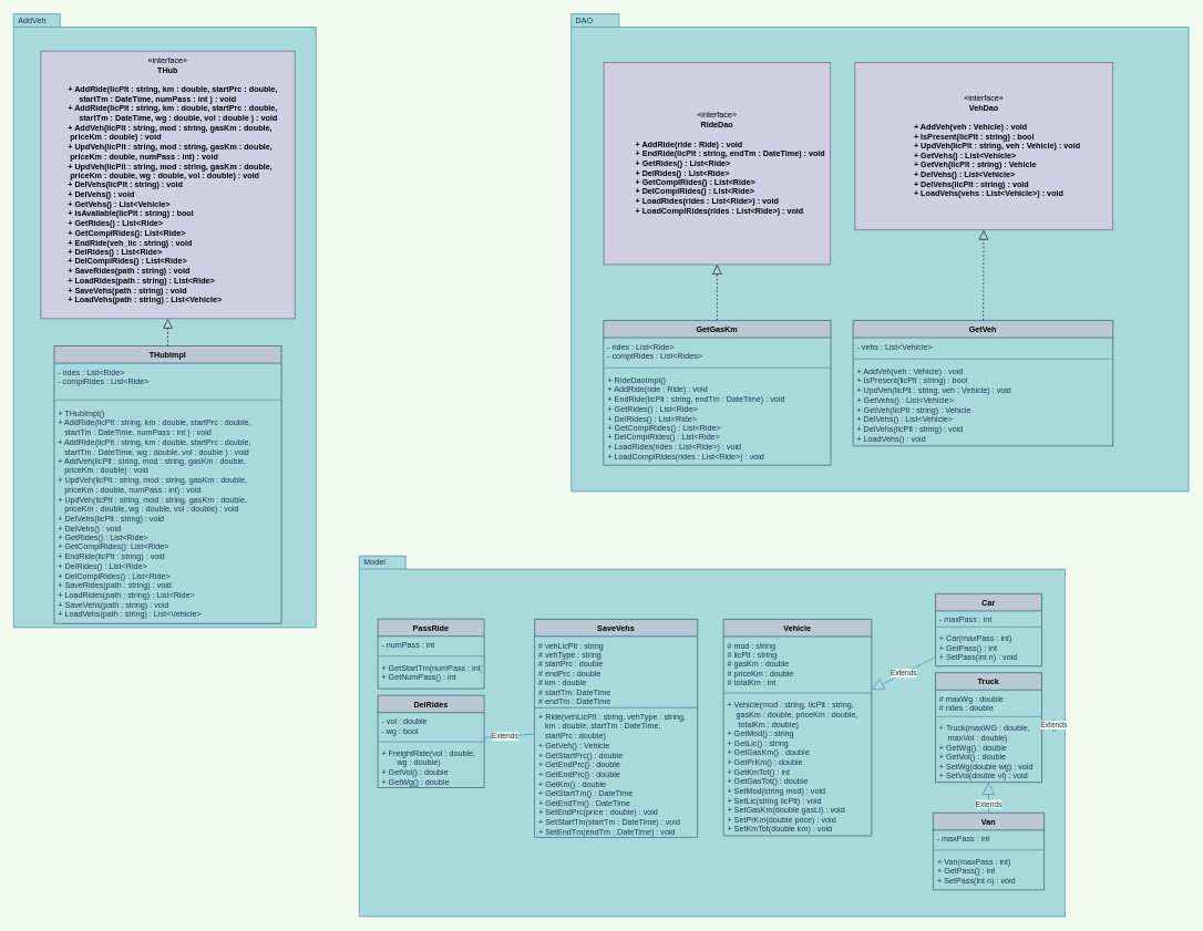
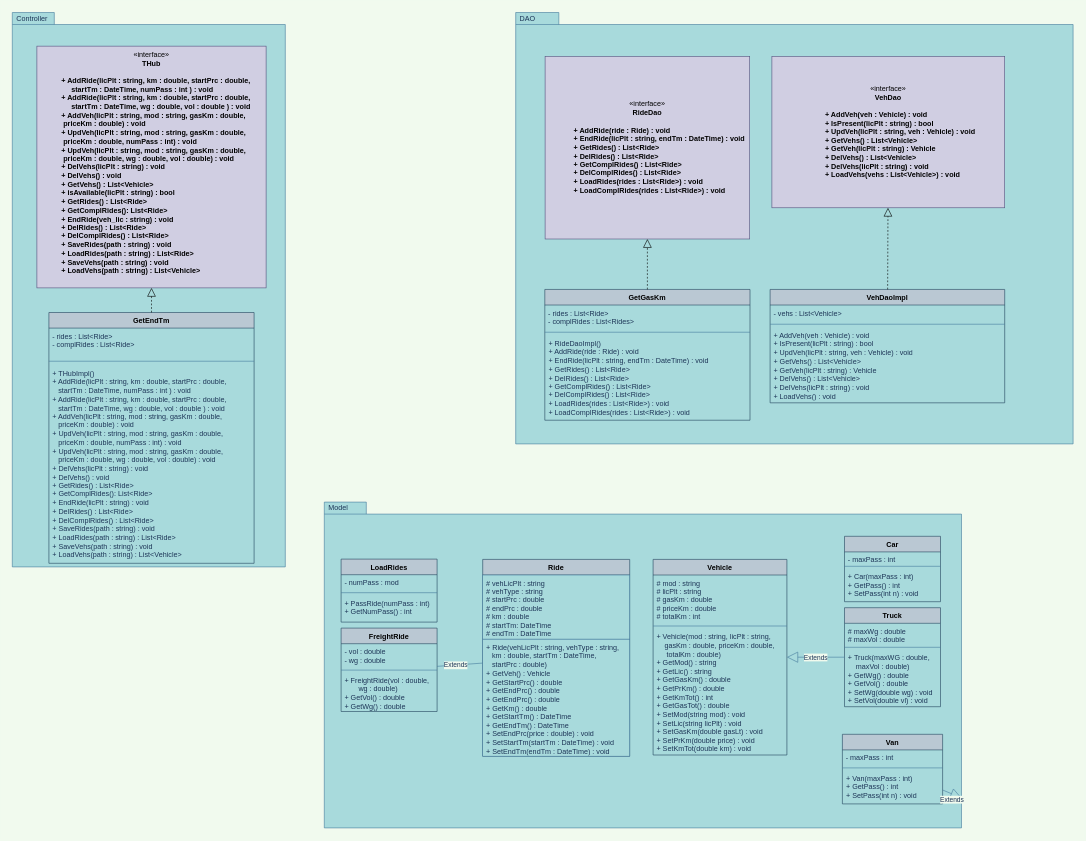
- <mxCell id="51" value="AddVeh" style="shape=folder;xSize=90;align=left;spacingLeft=10;align=left;verticalAlign=top;spacingLeft=5;spacingTop=-4;tabWidth=70;tabHeight=20;tabPosition=left;html=1;strokeWidth=1;recursiveResize=0;fillColor=#A8DADC;strokeColor=#457B9D;fontColor=#1D3557;" parent="50" vertex="1"><mxGeometry width="455" height="924" as="geometry" /></mxCell>
+ <mxCell id="51" value="Controller" style="shape=folder;xSize=90;align=left;spacingLeft=10;align=left;verticalAlign=top;spacingLeft=5;spacingTop=-4;tabWidth=70;tabHeight=20;tabPosition=left;html=1;strokeWidth=1;recursiveResize=0;fillColor=#A8DADC;strokeColor=#457B9D;fontColor=#1D3557;" parent="50" vertex="1"><mxGeometry width="455" height="924" as="geometry" /></mxCell>
- <mxCell id="10" value="GetVeh" style="swimlane;fontStyle=1;align=center;verticalAlign=top;childLayout=stackLayout;horizontal=1;startSize=26;horizontalStack=0;resizeParent=1;resizeParentMax=0;resizeLast=0;collapsible=1;marginBottom=0;fillColor=#bac8d3;strokeColor=#23445d;" parent="2" vertex="1"><mxGeometry x="424" y="461.536" width="391" height="189.0" as="geometry" /></mxCell>
+ <mxCell id="10" value="VehDaoImpl" style="swimlane;fontStyle=1;align=center;verticalAlign=top;childLayout=stackLayout;horizontal=1;startSize=26;horizontalStack=0;resizeParent=1;resizeParentMax=0;resizeLast=0;collapsible=1;marginBottom=0;fillColor=#bac8d3;strokeColor=#23445d;" parent="2" vertex="1"><mxGeometry x="424" y="461.536" width="391" height="189.0" as="geometry" /></mxCell>
- <mxCell id="53" value="THubImpl" style="swimlane;fontStyle=1;align=center;verticalAlign=top;childLayout=stackLayout;horizontal=1;startSize=26;horizontalStack=0;resizeParent=1;resizeParentMax=0;resizeLast=0;collapsible=1;marginBottom=0;fillColor=#bac8d3;strokeColor=#23445d;" parent="50" vertex="1"><mxGeometry x="61" y="500.004" width="342" height="417.999" as="geometry" /></mxCell>
+ <mxCell id="53" value="GetEndTm" style="swimlane;fontStyle=1;align=center;verticalAlign=top;childLayout=stackLayout;horizontal=1;startSize=26;horizontalStack=0;resizeParent=1;resizeParentMax=0;resizeLast=0;collapsible=1;marginBottom=0;fillColor=#bac8d3;strokeColor=#23445d;" parent="50" vertex="1"><mxGeometry x="61" y="500.004" width="342" height="417.999" as="geometry" /></mxCell>
- <mxCell id="18" value="PassRide" style="swimlane;fontStyle=1;align=center;verticalAlign=top;childLayout=stackLayout;horizontal=1;startSize=26;horizontalStack=0;resizeParent=1;resizeParentMax=0;resizeLast=0;collapsible=1;marginBottom=0;fillColor=#bac8d3;strokeColor=#23445d;" parent="16" vertex="1"><mxGeometry x="28" y="95" width="160" height="105" as="geometry" /></mxCell>
+ <mxCell id="18" value="LoadRides" style="swimlane;fontStyle=1;align=center;verticalAlign=top;childLayout=stackLayout;horizontal=1;startSize=26;horizontalStack=0;resizeParent=1;resizeParentMax=0;resizeLast=0;collapsible=1;marginBottom=0;fillColor=#bac8d3;strokeColor=#23445d;" parent="16" vertex="1"><mxGeometry x="28" y="95" width="160" height="105" as="geometry" /></mxCell>
- <mxCell id="27" value="SaveVehs" style="swimlane;fontStyle=1;align=center;verticalAlign=top;childLayout=stackLayout;horizontal=1;startSize=26;horizontalStack=0;resizeParent=1;resizeParentMax=0;resizeLast=0;collapsible=1;marginBottom=0;fillColor=#bac8d3;strokeColor=#23445d;" parent="16" vertex="1"><mxGeometry x="264" y="95.5" width="245" height="328" as="geometry"><mxRectangle x="-145" y="383" width="90" height="26" as="alternateBounds" /></mxGeometry></mxCell>
+ <mxCell id="27" value="Ride" style="swimlane;fontStyle=1;align=center;verticalAlign=top;childLayout=stackLayout;horizontal=1;startSize=26;horizontalStack=0;resizeParent=1;resizeParentMax=0;resizeLast=0;collapsible=1;marginBottom=0;fillColor=#bac8d3;strokeColor=#23445d;" parent="16" vertex="1"><mxGeometry x="264" y="95.5" width="245" height="328" as="geometry"><mxRectangle x="-145" y="383" width="90" height="26" as="alternateBounds" /></mxGeometry></mxCell>
- <mxCell id="19" value="- numPass : int" style="text;strokeColor=none;fillColor=none;align=left;verticalAlign=top;spacingLeft=4;spacingRight=4;overflow=hidden;rotatable=0;points=[[0,0.5],[1,0.5]];portConstraint=eastwest;fontColor=#1D3557;" parent="18" vertex="1"><mxGeometry y="26" width="160" height="26" as="geometry" /></mxCell>
+ <mxCell id="19" value="- numPass : mod" style="text;strokeColor=none;fillColor=none;align=left;verticalAlign=top;spacingLeft=4;spacingRight=4;overflow=hidden;rotatable=0;points=[[0,0.5],[1,0.5]];portConstraint=eastwest;fontColor=#1D3557;" parent="18" vertex="1"><mxGeometry y="26" width="160" height="26" as="geometry" /></mxCell>
- <mxCell id="21" value="+ GetStartTm(numPass : int)&#10;+ GetNumPass() : int" style="text;strokeColor=none;fillColor=none;align=left;verticalAlign=top;spacingLeft=4;spacingRight=4;overflow=hidden;rotatable=0;points=[[0,0.5],[1,0.5]];portConstraint=eastwest;fontColor=#1D3557;" parent="18" vertex="1"><mxGeometry y="60" width="160" height="45" as="geometry" /></mxCell>
+ <mxCell id="21" value="+ PassRide(numPass : int)&#10;+ GetNumPass() : int" style="text;strokeColor=none;fillColor=none;align=left;verticalAlign=top;spacingLeft=4;spacingRight=4;overflow=hidden;rotatable=0;points=[[0,0.5],[1,0.5]];portConstraint=eastwest;fontColor=#1D3557;" parent="18" vertex="1"><mxGeometry y="60" width="160" height="45" as="geometry" /></mxCell>
- <mxCell id="47" value="Extends" style="endArrow=block;endSize=16;endFill=0;html=1;labelBackgroundColor=#F1FAEE;strokeColor=#457B9D;fontColor=#1D3557;" parent="16" source="39" target="31" edge="1"><mxGeometry x="549" y="57" width="160" as="geometry"><mxPoint x="1060" y="308" as="sourcePoint" /><mxPoint x="1220" y="308" as="targetPoint" /></mxGeometry></mxCell>
- <mxCell id="36" value="# maxWg : double&#10;# rides : double" style="text;strokeColor=none;fillColor=none;align=left;verticalAlign=top;spacingLeft=4;spacingRight=4;overflow=hidden;rotatable=0;points=[[0,0.5],[1,0.5]];portConstraint=eastwest;fontColor=#1D3557;" parent="35" vertex="1"><mxGeometry y="26" width="160" height="36" as="geometry" /></mxCell>
+ <mxCell id="36" value="# maxWg : double&#10;# maxVol : double" style="text;strokeColor=none;fillColor=none;align=left;verticalAlign=top;spacingLeft=4;spacingRight=4;overflow=hidden;rotatable=0;points=[[0,0.5],[1,0.5]];portConstraint=eastwest;fontColor=#1D3557;" parent="35" vertex="1"><mxGeometry y="26" width="160" height="36" as="geometry" /></mxCell>
- <mxCell id="22" value="DelRides" style="swimlane;fontStyle=1;align=center;verticalAlign=top;childLayout=stackLayout;horizontal=1;startSize=26;horizontalStack=0;resizeParent=1;resizeParentMax=0;resizeLast=0;collapsible=1;marginBottom=0;fillColor=#bac8d3;strokeColor=#23445d;" parent="16" vertex="1"><mxGeometry x="28" y="210" width="160" height="139" as="geometry" /></mxCell>
+ <mxCell id="22" value="FreightRide" style="swimlane;fontStyle=1;align=center;verticalAlign=top;childLayout=stackLayout;horizontal=1;startSize=26;horizontalStack=0;resizeParent=1;resizeParentMax=0;resizeLast=0;collapsible=1;marginBottom=0;fillColor=#bac8d3;strokeColor=#23445d;" parent="16" vertex="1"><mxGeometry x="28" y="210" width="160" height="139" as="geometry" /></mxCell>
- <mxCell id="23" value="- vol : double&#10;- wg : bool" style="text;strokeColor=none;fillColor=none;align=left;verticalAlign=top;spacingLeft=4;spacingRight=4;overflow=hidden;rotatable=0;points=[[0,0.5],[1,0.5]];portConstraint=eastwest;fontColor=#1D3557;" parent="22" vertex="1"><mxGeometry y="26" width="160" height="40" as="geometry" /></mxCell>
+ <mxCell id="23" value="- vol : double&#10;- wg : double" style="text;strokeColor=none;fillColor=none;align=left;verticalAlign=top;spacingLeft=4;spacingRight=4;overflow=hidden;rotatable=0;points=[[0,0.5],[1,0.5]];portConstraint=eastwest;fontColor=#1D3557;" parent="22" vertex="1"><mxGeometry y="26" width="160" height="40" as="geometry" /></mxCell>
- <mxCell id="48" value="Extends" style="endArrow=block;endSize=16;endFill=0;html=1;labelBackgroundColor=#F1FAEE;strokeColor=#457B9D;fontColor=#1D3557;" parent="16" source="35" target="17" edge="1"><mxGeometry x="549" y="57" width="160" as="geometry"><mxPoint x="865" y="219" as="sourcePoint" /><mxPoint x="773" y="211" as="targetPoint" /></mxGeometry></mxCell>
+ <mxCell id="48" value="Extends" style="endArrow=block;endSize=16;endFill=0;html=1;labelBackgroundColor=#F1FAEE;strokeColor=#457B9D;fontColor=#1D3557;" parent="16" source="35" target="31" edge="1"><mxGeometry x="549" y="57" width="160" as="geometry"><mxPoint x="865" y="219" as="sourcePoint" /><mxPoint x="773" y="211" as="targetPoint" /></mxGeometry></mxCell>
- <mxCell id="49" value="Extends" style="endArrow=block;endSize=16;endFill=0;html=1;labelBackgroundColor=#F1FAEE;strokeColor=#457B9D;fontColor=#1D3557;" parent="16" source="43" target="35" edge="1"><mxGeometry x="394" y="-331" width="160" as="geometry"><mxPoint x="1060" y="308" as="sourcePoint" /><mxPoint x="1220" y="308" as="targetPoint" /><mxPoint y="10" as="offset" /></mxGeometry></mxCell>
+ <mxCell id="49" value="Extends" style="endArrow=block;endSize=16;endFill=0;html=1;labelBackgroundColor=#F1FAEE;strokeColor=#457B9D;fontColor=#1D3557;" parent="16" source="43" target="17" edge="1"><mxGeometry x="394" y="-331" width="160" as="geometry"><mxPoint x="1060" y="308" as="sourcePoint" /><mxPoint x="1220" y="308" as="targetPoint" /><mxPoint y="10" as="offset" /></mxGeometry></mxCell>
